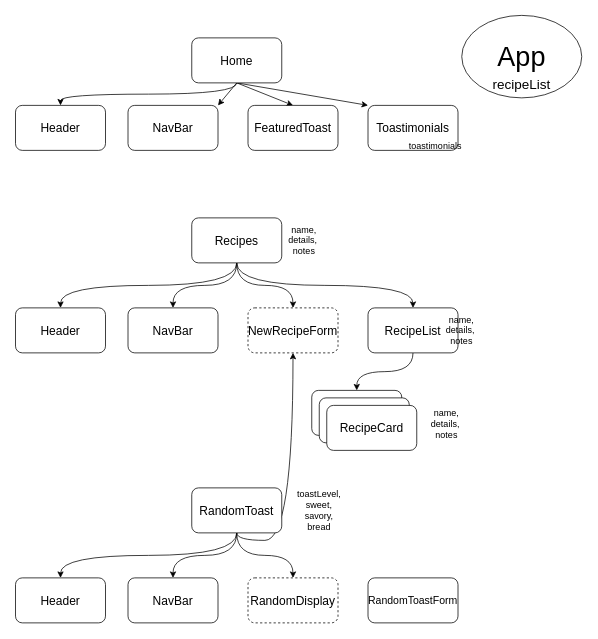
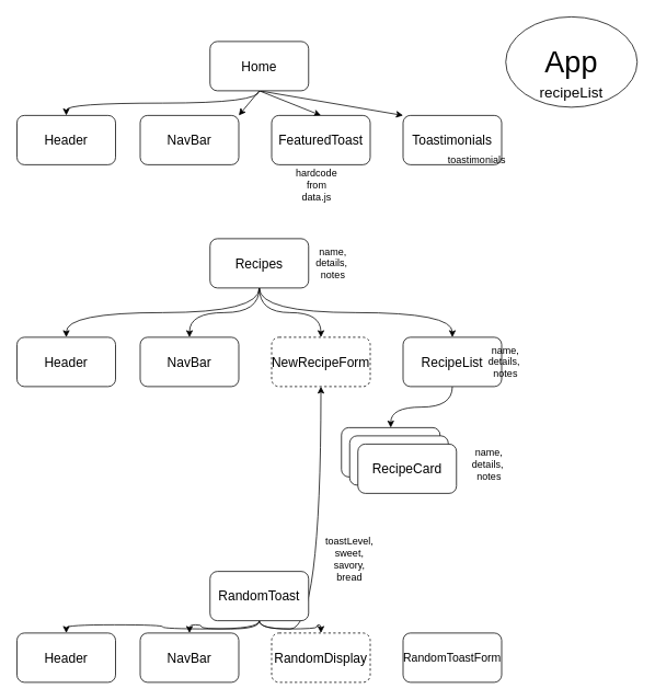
+ <mxCell id="31" value="hardcode from data.js" style="text;html=1;strokeColor=none;fillColor=none;align=center;verticalAlign=middle;whiteSpace=wrap;rounded=0;" vertex="1" parent="1"><mxGeometry x="355" y="200" width="60" height="50" as="geometry" /></mxCell>
- <mxCell id="26" value="&lt;font size=&quot;3&quot;&gt;RandomToast&lt;/font&gt;" style="rounded=1;whiteSpace=wrap;html=1;" parent="1" vertex="1"><mxGeometry x="255" y="650" width="120" height="60" as="geometry" /></mxCell>
+ <mxCell id="26" value="&lt;font size=&quot;3&quot;&gt;RandomToast&lt;/font&gt;" style="rounded=1;whiteSpace=wrap;html=1;" parent="1" vertex="1"><mxGeometry x="255" y="695" width="120" height="60" as="geometry" /></mxCell>
